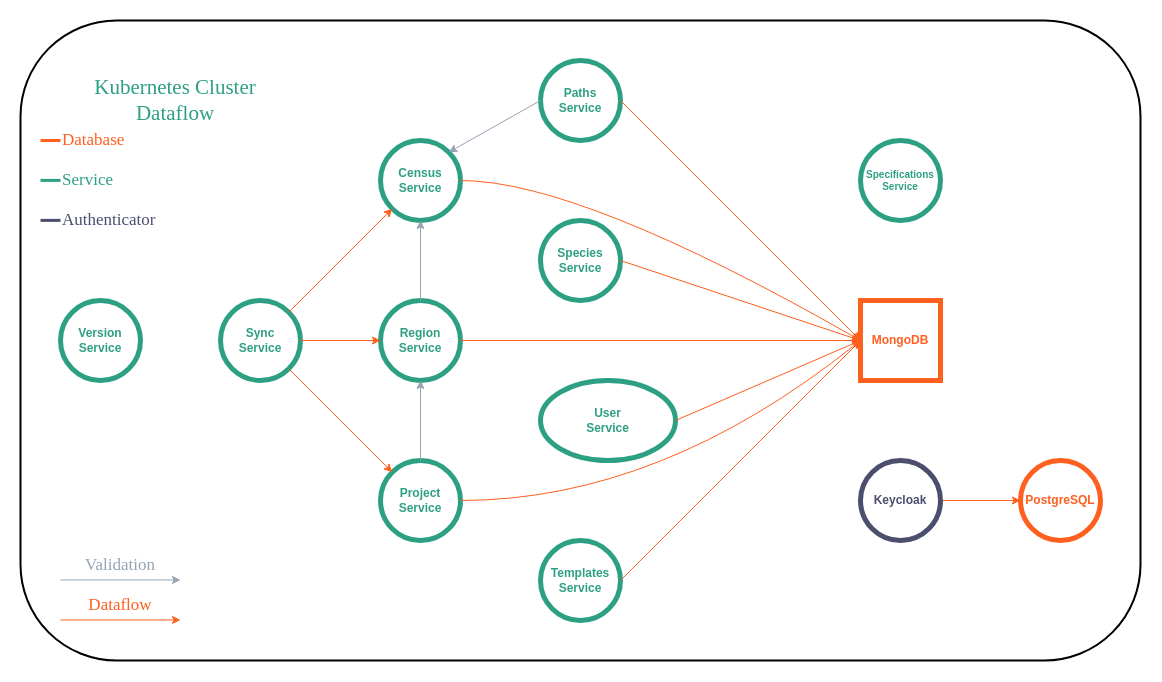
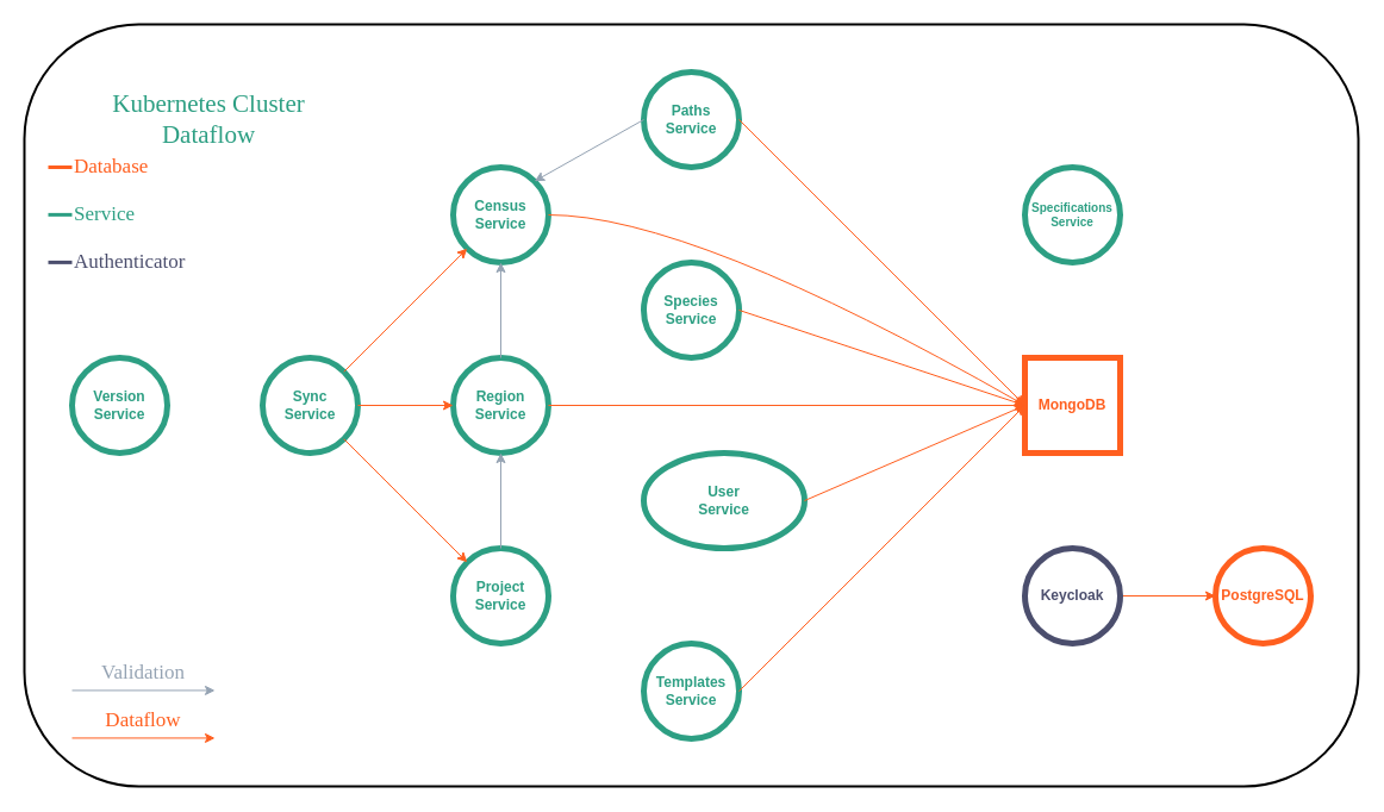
- <mxCell id="28" value="" style="endArrow=classic;html=1;fontSize=10;strokeColor=#FF5F1F;exitX=1;exitY=0.5;exitDx=0;exitDy=0;entryX=0;entryY=0.5;entryDx=0;entryDy=0;curved=1;" parent="1" source="9" target="15" edge="1"><mxGeometry width="50" height="50" relative="1" as="geometry"><mxPoint x="470" y="350" as="sourcePoint" /><mxPoint x="830" y="350" as="targetPoint" /><Array as="points"><mxPoint x="660" y="500" /></Array></mxGeometry></mxCell>
